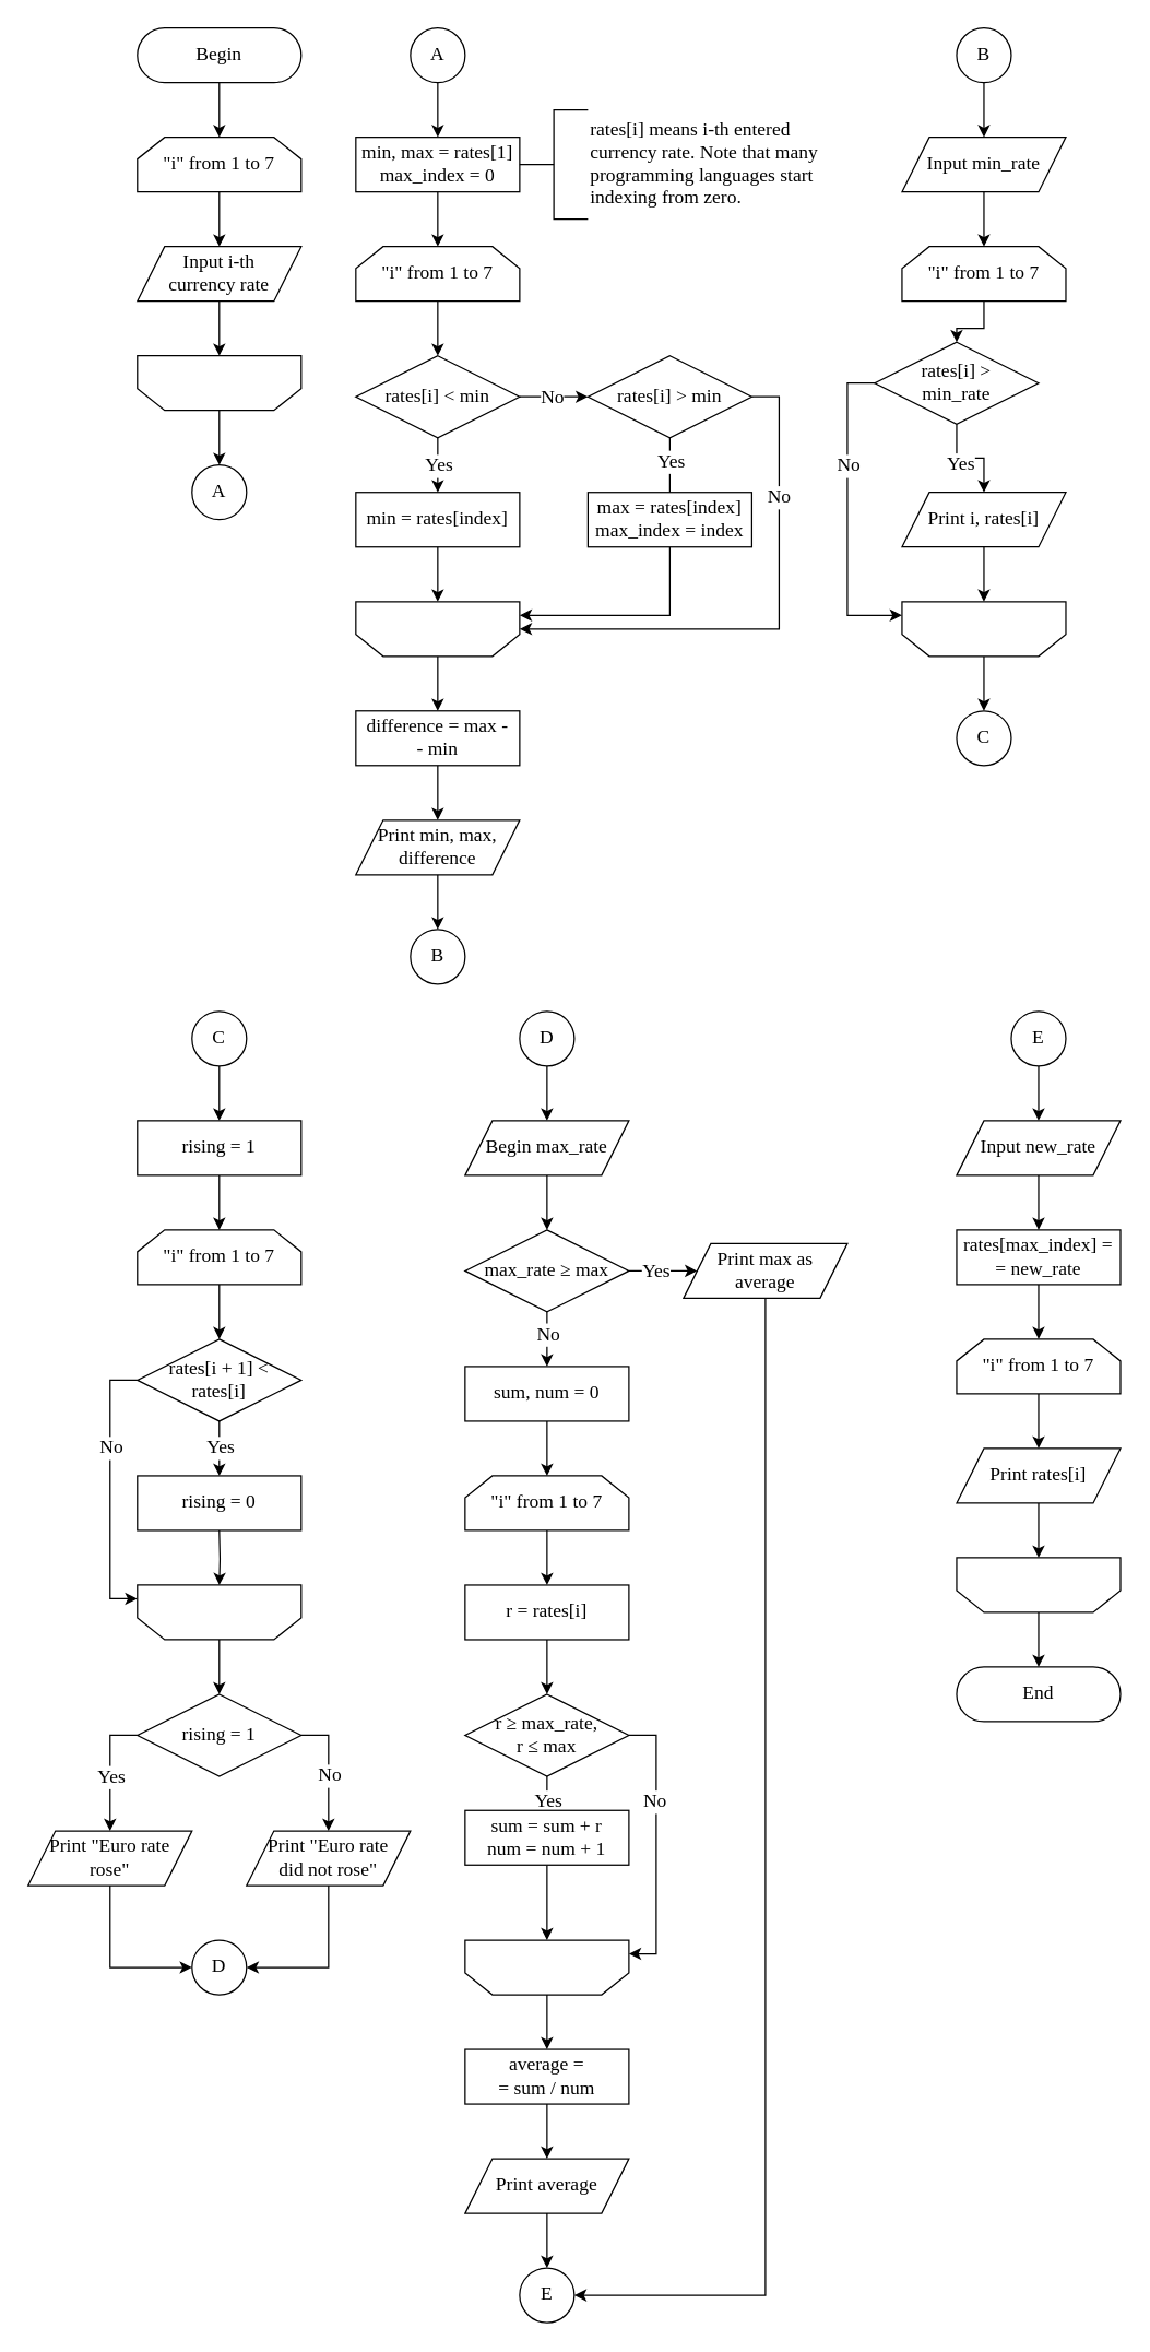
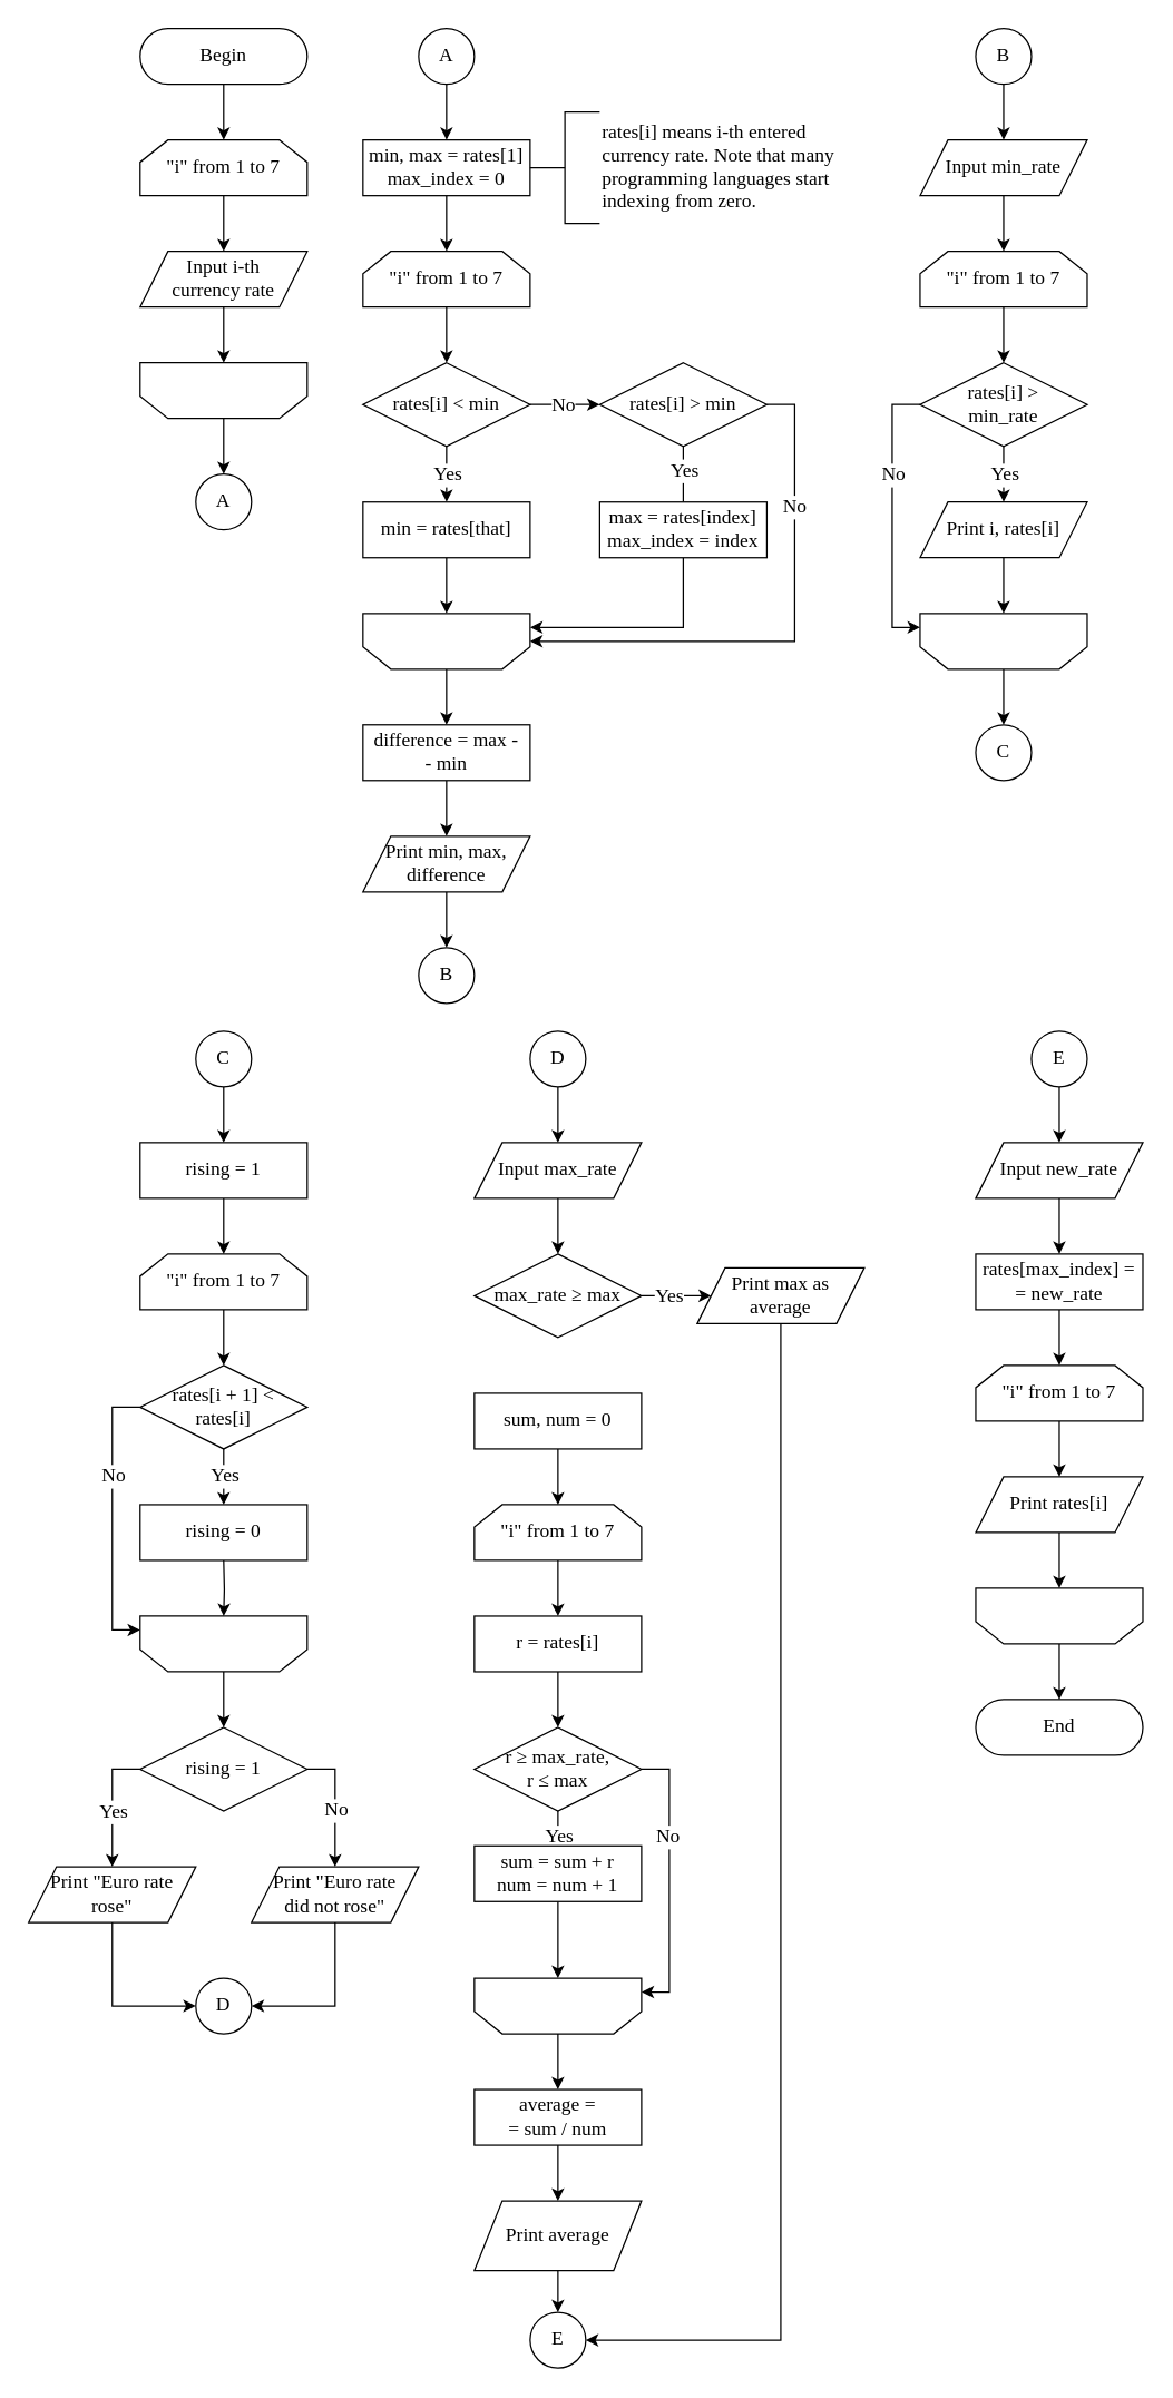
- <mxCell id="49" value="&lt;div&gt;rates[i] &amp;gt;&lt;/div&gt;&lt;div&gt;min_rate&lt;/div&gt;" style="rhombus;whiteSpace=wrap;html=1;fontFamily=Times New Roman;fontSize=14;strokeWidth=1;" vertex="1" parent="1"><mxGeometry x="640" y="250" width="120" height="60" as="geometry" /></mxCell>
+ <mxCell id="49" value="&lt;div&gt;rates[i] &amp;gt;&lt;/div&gt;&lt;div&gt;min_rate&lt;/div&gt;" style="rhombus;whiteSpace=wrap;html=1;fontFamily=Times New Roman;fontSize=14;strokeWidth=1;" vertex="1" parent="1"><mxGeometry x="660" y="260" width="120" height="60" as="geometry" /></mxCell>
- <mxCell id="21" value="min = rates[index]" style="rounded=0;whiteSpace=wrap;html=1;fontFamily=Times New Roman;fontSize=14;strokeWidth=1;" vertex="1" parent="1"><mxGeometry x="260" y="360" width="120" height="40" as="geometry" /></mxCell>
+ <mxCell id="21" value="min = rates[that]" style="rounded=0;whiteSpace=wrap;html=1;fontFamily=Times New Roman;fontSize=14;strokeWidth=1;" vertex="1" parent="1"><mxGeometry x="260" y="360" width="120" height="40" as="geometry" /></mxCell>
- <mxCell id="82" value="Begin max_rate" style="shape=parallelogram;perimeter=parallelogramPerimeter;whiteSpace=wrap;html=1;fixedSize=1;fontFamily=Times New Roman;fontSize=14;strokeWidth=1;" vertex="1" parent="1"><mxGeometry x="340" y="820" width="120" height="40" as="geometry" /></mxCell>
+ <mxCell id="82" value="Input max_rate" style="shape=parallelogram;perimeter=parallelogramPerimeter;whiteSpace=wrap;html=1;fixedSize=1;fontFamily=Times New Roman;fontSize=14;strokeWidth=1;" vertex="1" parent="1"><mxGeometry x="340" y="820" width="120" height="40" as="geometry" /></mxCell>
- <mxCell id="85" value="" style="edgeStyle=orthogonalEdgeStyle;rounded=0;orthogonalLoop=1;jettySize=auto;html=1;fontFamily=Times New Roman;fontSize=14;" edge="1" parent="1" source="87" target="91"><mxGeometry relative="1" as="geometry" /></mxCell>
- <mxCell id="86" value="No" style="edgeLabel;html=1;align=center;verticalAlign=middle;resizable=0;points=[];fontSize=14;fontFamily=Times New Roman;" vertex="1" connectable="0" parent="85"><mxGeometry x="-0.22" relative="1" as="geometry"><mxPoint as="offset" /></mxGeometry></mxCell>
- <mxCell id="108" value="&lt;div&gt;Print average&lt;/div&gt;" style="shape=parallelogram;perimeter=parallelogramPerimeter;whiteSpace=wrap;html=1;fixedSize=1;fontFamily=Times New Roman;fontSize=14;strokeWidth=1;" vertex="1" parent="1"><mxGeometry x="340" y="1580" width="120" height="40" as="geometry" /></mxCell>
+ <mxCell id="108" value="&lt;div&gt;Print average&lt;/div&gt;" style="shape=parallelogram;perimeter=parallelogramPerimeter;whiteSpace=wrap;html=1;fixedSize=1;fontFamily=Times New Roman;fontSize=14;strokeWidth=1;" vertex="1" parent="1"><mxGeometry x="340" y="1580" width="120" height="50" as="geometry" /></mxCell>
